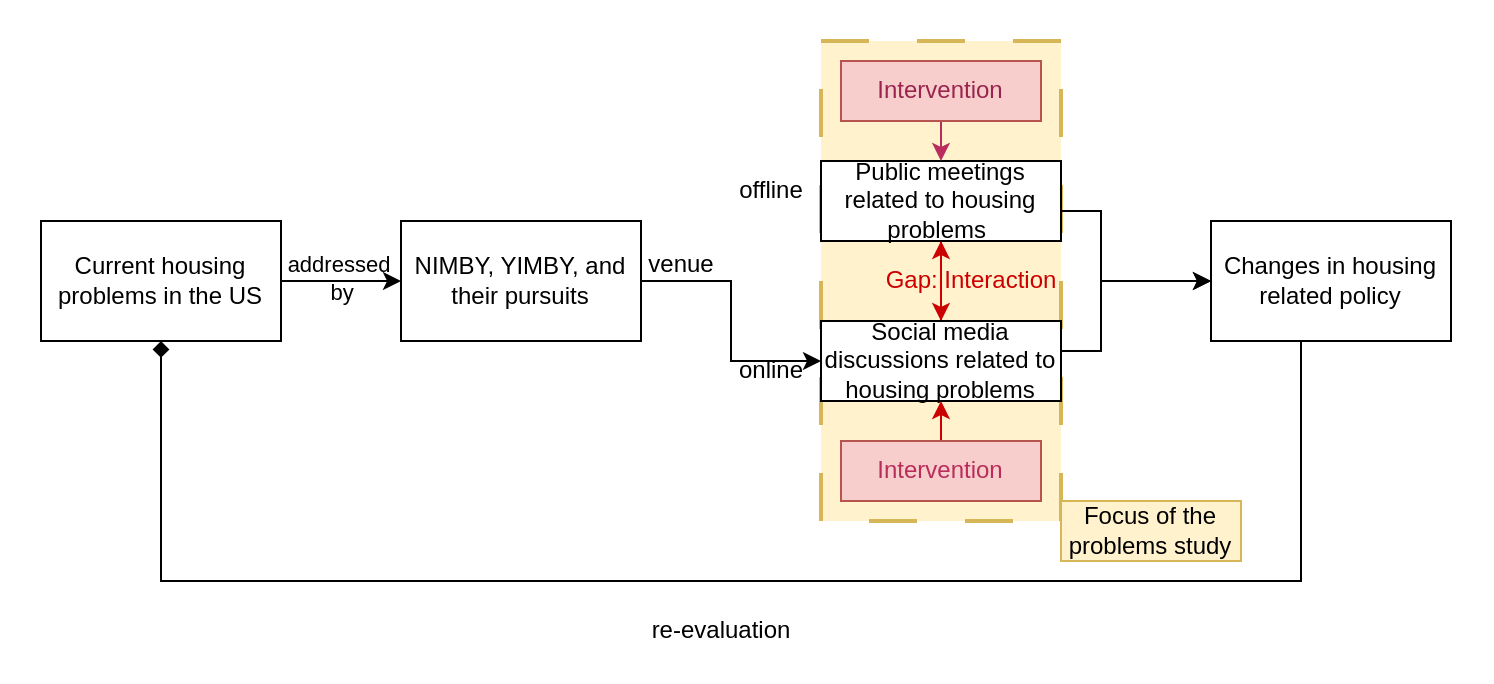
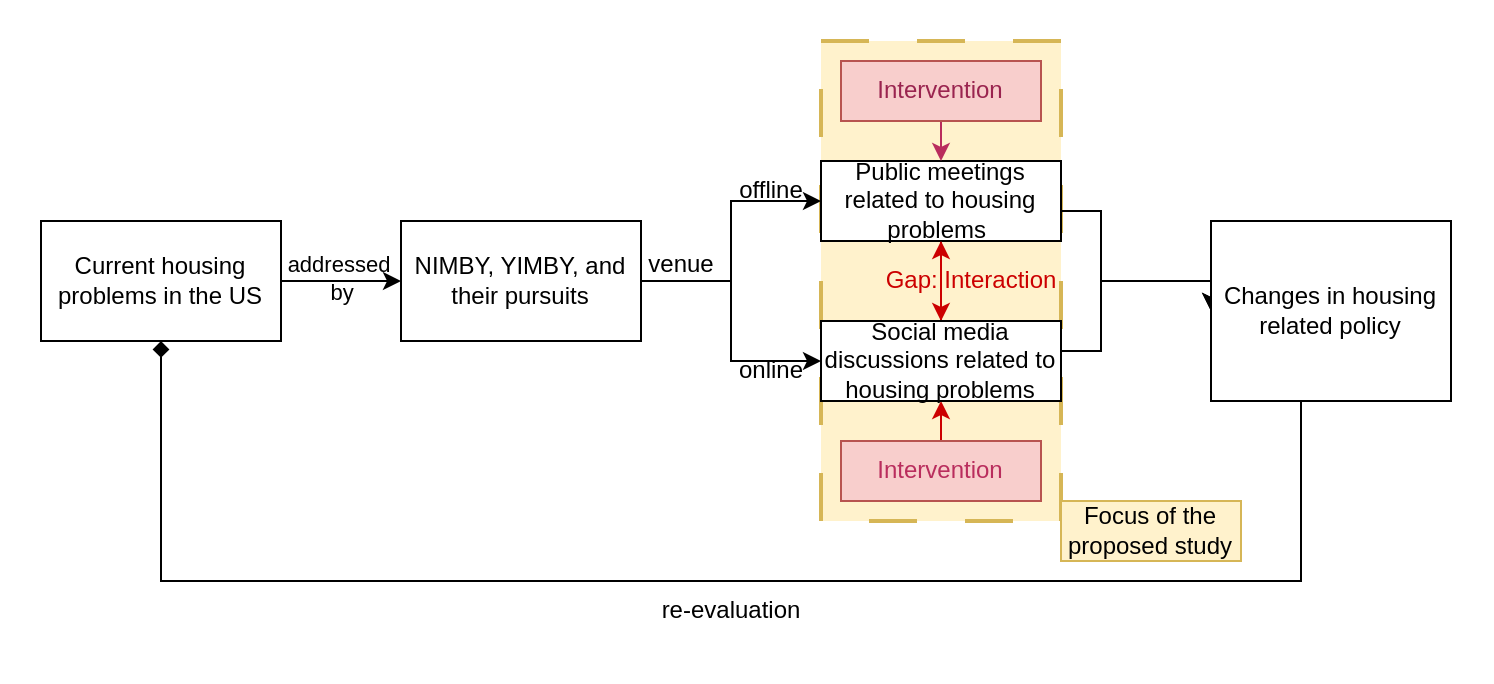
+ <mxCell id="6" style="edgeStyle=orthogonalEdgeStyle;rounded=0;orthogonalLoop=1;jettySize=auto;html=1;exitX=1;exitY=0.5;exitDx=0;exitDy=0;" parent="1" source="8" target="11" edge="1"><mxGeometry relative="1" as="geometry" /></mxCell>
- <mxCell id="19" value="Changes in housing related policy" style="rounded=0;whiteSpace=wrap;html=1;" parent="1" vertex="1"><mxGeometry x="605" y="110" width="120" height="60" as="geometry" /></mxCell>
+ <mxCell id="19" value="Changes in housing related policy" style="rounded=0;whiteSpace=wrap;html=1;" parent="1" vertex="1"><mxGeometry x="605" y="110" width="120" height="90" as="geometry" /></mxCell>
- <mxCell id="26" value="Focus of the problems study" style="rounded=0;whiteSpace=wrap;html=1;fillColor=#fff2cc;strokeColor=#d6b656;" parent="1" vertex="1"><mxGeometry x="530" y="250" width="90" height="30" as="geometry" /></mxCell>
+ <mxCell id="26" value="Focus of the proposed study" style="rounded=0;whiteSpace=wrap;html=1;fillColor=#fff2cc;strokeColor=#d6b656;" parent="1" vertex="1"><mxGeometry x="530" y="250" width="90" height="30" as="geometry" /></mxCell>
- <mxCell id="23" value="re-evaluation" style="text;html=1;align=center;verticalAlign=middle;resizable=0;points=[];autosize=1;strokeColor=none;fillColor=none;" parent="1" vertex="1"><mxGeometry x="315" y="300" width="90" height="30" as="geometry" /></mxCell>
+ <mxCell id="23" value="re-evaluation" style="text;html=1;align=center;verticalAlign=middle;resizable=0;points=[];autosize=1;strokeColor=none;fillColor=none;" parent="1" vertex="1"><mxGeometry x="320" y="290" width="90" height="30" as="geometry" /></mxCell>
